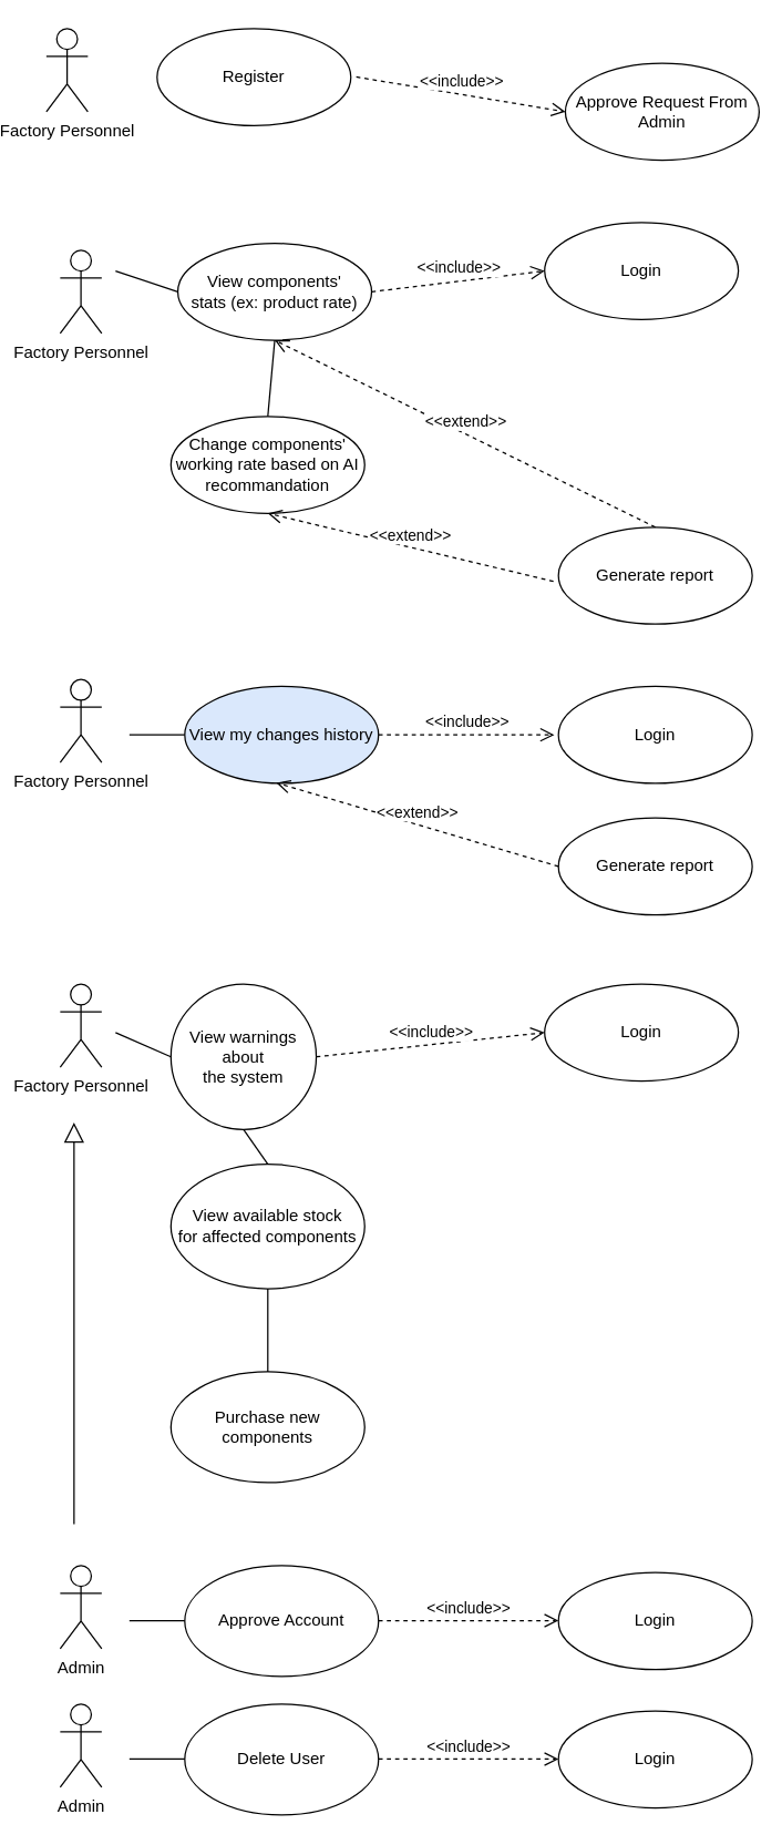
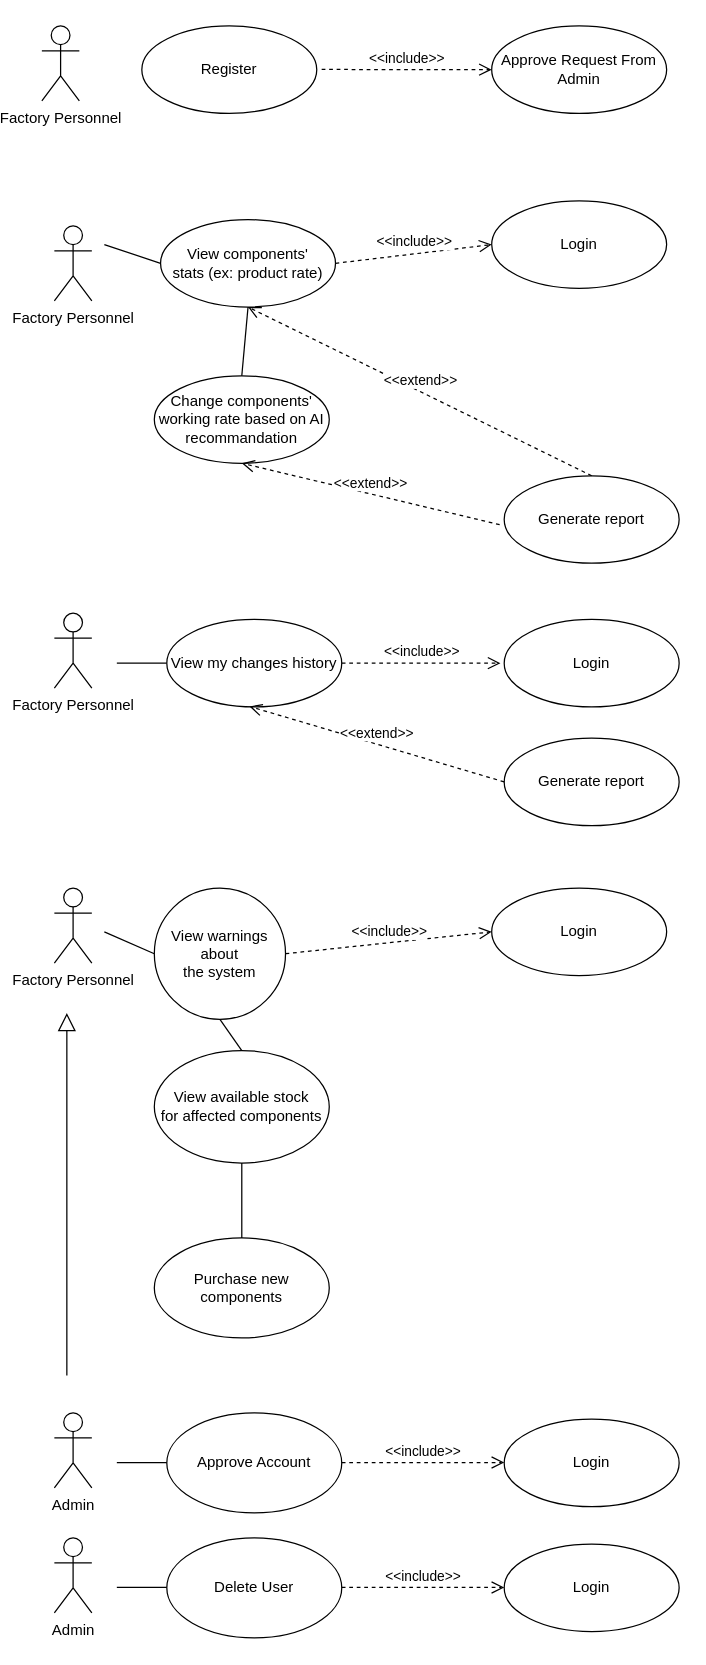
- <mxCell id="23" value="&lt;div&gt;Approve Request From &lt;br&gt;&lt;/div&gt;&lt;div&gt;Admin&lt;br&gt;&lt;/div&gt;" style="ellipse;whiteSpace=wrap;html=1;" vertex="1" parent="1"><mxGeometry x="395" y="45" width="140" height="70" as="geometry" /></mxCell>
+ <mxCell id="23" value="&lt;div&gt;Approve Request From &lt;br&gt;&lt;/div&gt;&lt;div&gt;Admin&lt;br&gt;&lt;/div&gt;" style="ellipse;whiteSpace=wrap;html=1;" vertex="1" parent="1"><mxGeometry x="380" width="140" height="70" as="geometry" y="20" /></mxCell>
- <mxCell id="38" value="View my changes history" style="ellipse;whiteSpace=wrap;html=1;fillColor=#dae8fc;" vertex="1" parent="1"><mxGeometry x="120" y="495" width="140" height="70" as="geometry" /></mxCell>
+ <mxCell id="38" value="View my changes history" style="ellipse;whiteSpace=wrap;html=1;" vertex="1" parent="1"><mxGeometry x="120" y="495" width="140" height="70" as="geometry" /></mxCell>
